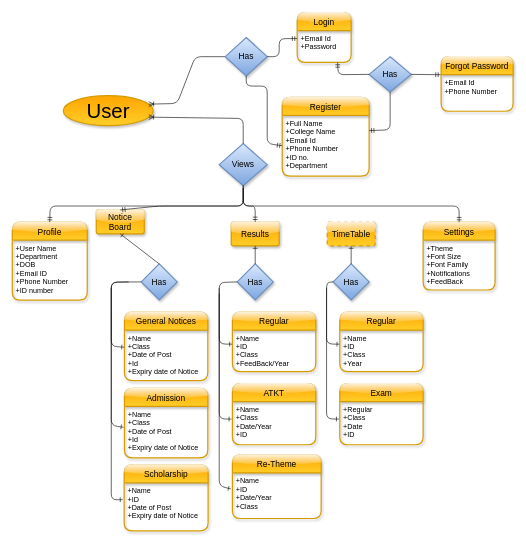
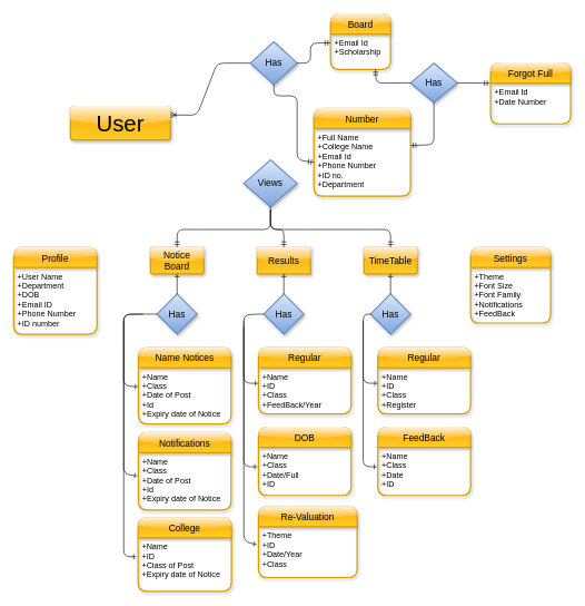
- <mxCell id="41" value="Login" style="swimlane;childLayout=stackLayout;horizontal=1;startSize=30;horizontalStack=0;rounded=1;fontSize=14;fontStyle=0;strokeWidth=2;resizeParent=0;resizeLast=1;shadow=1;dashed=0;align=center;glass=1;comic=0;gradientColor=#ffa500;fillColor=#ffcd28;strokeColor=#d79b00;gradientDirection=north;" parent="1" vertex="1"><mxGeometry x="495" y="20.5" width="90" height="83" as="geometry" /></mxCell>
+ <mxCell id="41" value="Board" style="swimlane;childLayout=stackLayout;horizontal=1;startSize=30;horizontalStack=0;rounded=1;fontSize=14;fontStyle=0;strokeWidth=2;resizeParent=0;resizeLast=1;shadow=1;dashed=0;align=center;glass=1;comic=0;gradientColor=#ffa500;fillColor=#ffcd28;strokeColor=#d79b00;gradientDirection=north;" parent="1" vertex="1"><mxGeometry x="495" y="20.5" width="90" height="83" as="geometry" /></mxCell>
- <mxCell id="42" value="+Email Id&#10;+Password&#10;" style="align=left;strokeColor=none;fillColor=none;spacingLeft=4;fontSize=12;verticalAlign=top;resizable=0;rotatable=0;part=1;strokeWidth=4;" parent="41" vertex="1"><mxGeometry y="30" width="90" height="53" as="geometry" /></mxCell>
+ <mxCell id="42" value="+Email Id&#10;+Scholarship&#10;" style="align=left;strokeColor=none;fillColor=none;spacingLeft=4;fontSize=12;verticalAlign=top;resizable=0;rotatable=0;part=1;strokeWidth=4;" parent="41" vertex="1"><mxGeometry y="30" width="90" height="53" as="geometry" /></mxCell>
- <mxCell id="48" value="Forgot Password" style="swimlane;childLayout=stackLayout;horizontal=1;startSize=30;horizontalStack=0;fillColor=#ffcd28;rounded=1;fontSize=14;fontStyle=0;strokeWidth=2;resizeParent=0;resizeLast=1;shadow=1;dashed=0;align=center;glass=1;comic=0;gradientColor=#ffa500;strokeColor=#d79b00;gradientDirection=north;" parent="1" vertex="1"><mxGeometry x="735" y="94" width="120" height="91" as="geometry" /></mxCell>
+ <mxCell id="48" value="Forgot Full" style="swimlane;childLayout=stackLayout;horizontal=1;startSize=30;horizontalStack=0;fillColor=#ffcd28;rounded=1;fontSize=14;fontStyle=0;strokeWidth=2;resizeParent=0;resizeLast=1;shadow=1;dashed=0;align=center;glass=1;comic=0;gradientColor=#ffa500;strokeColor=#d79b00;gradientDirection=north;" parent="1" vertex="1"><mxGeometry x="735" y="94" width="120" height="91" as="geometry" /></mxCell>
- <mxCell id="49" value="+Email Id&#10;+Phone Number" style="align=left;strokeColor=none;fillColor=none;spacingLeft=4;fontSize=12;verticalAlign=top;resizable=0;rotatable=0;part=1;" parent="48" vertex="1"><mxGeometry y="30" width="120" height="61" as="geometry" /></mxCell>
+ <mxCell id="49" value="+Email Id&#10;+Date Number" style="align=left;strokeColor=none;fillColor=none;spacingLeft=4;fontSize=12;verticalAlign=top;resizable=0;rotatable=0;part=1;" parent="48" vertex="1"><mxGeometry y="30" width="120" height="61" as="geometry" /></mxCell>
- <mxCell id="44" value="Register" style="swimlane;childLayout=stackLayout;horizontal=1;startSize=30;horizontalStack=0;fillColor=#ffcd28;rounded=1;fontSize=14;fontStyle=0;strokeWidth=2;resizeParent=0;resizeLast=1;shadow=1;dashed=0;align=center;glass=1;comic=0;gradientColor=#ffa500;strokeColor=#d79b00;gradientDirection=north;" parent="1" vertex="1"><mxGeometry x="470" y="162" width="145" height="131" as="geometry" /></mxCell>
+ <mxCell id="44" value="Number" style="swimlane;childLayout=stackLayout;horizontal=1;startSize=30;horizontalStack=0;fillColor=#ffcd28;rounded=1;fontSize=14;fontStyle=0;strokeWidth=2;resizeParent=0;resizeLast=1;shadow=1;dashed=0;align=center;glass=1;comic=0;gradientColor=#ffa500;strokeColor=#d79b00;gradientDirection=north;" parent="1" vertex="1"><mxGeometry x="470" y="162" width="145" height="131" as="geometry" /></mxCell>
- <mxCell id="2" value="&lt;font style=&quot;font-size: 34px&quot;&gt;User&lt;/font&gt;" style="ellipse;strokeWidth=2;arcSize=10;whiteSpace=wrap;html=1;align=center;fontSize=14;fillColor=#ffcd28;strokeColor=#d79b00;gradientColor=#ffa500;glass=1;comic=0;shadow=1;gradientDirection=north;" parent="1" vertex="1"><mxGeometry x="105" y="159" width="150" height="50" as="geometry" /></mxCell>
+ <mxCell id="2" value="&lt;font style=&quot;font-size: 34px&quot;&gt;User&lt;/font&gt;" style="strokeWidth=2;rounded=1;arcSize=10;whiteSpace=wrap;html=1;align=center;fontSize=14;fillColor=#ffcd28;strokeColor=#d79b00;gradientColor=#ffa500;glass=1;comic=0;shadow=1;gradientDirection=north;" parent="1" vertex="1"><mxGeometry x="105" y="159" width="150" height="50" as="geometry" /></mxCell>
- <mxCell id="40" value="" style="fontSize=12;html=1;endArrow=ERoneToMany;entryX=1;entryY=0.75;entryDx=0;entryDy=0;exitX=0.5;exitY=0;exitDx=0;exitDy=0;" parent="1" source="6" target="2" edge="1"><mxGeometry width="100" height="100" relative="1" as="geometry"><mxPoint x="15" y="1003" as="sourcePoint" /><mxPoint x="115" y="903" as="targetPoint" /><Array as="points"><mxPoint x="405" y="197" /></Array></mxGeometry></mxCell>
- <mxCell id="57" value="" style="fontSize=12;html=1;endArrow=ERmandOne;shadow=0;exitX=0.5;exitY=1;exitDx=0;exitDy=0;entryX=0.5;entryY=0;entryDx=0;entryDy=0;" parent="1" source="6" target="35" edge="1"><mxGeometry width="100" height="100" relative="1" as="geometry"><mxPoint x="145" y="339" as="sourcePoint" /><mxPoint x="245" y="239" as="targetPoint" /><Array as="points"><mxPoint x="405" y="343" /><mxPoint x="83" y="343" /></Array></mxGeometry></mxCell>
- <mxCell id="60" value="" style="fontSize=12;html=1;endArrow=ERmandOne;shadow=0;exitX=0.5;exitY=1;exitDx=0;exitDy=0;entryX=0.5;entryY=0;entryDx=0;entryDy=0;" parent="1" source="6" target="37" edge="1"><mxGeometry width="100" height="100" relative="1" as="geometry"><mxPoint y="319" as="sourcePoint" x="415" /><mxPoint x="92.5" y="380" as="targetPoint" /><Array as="points"><mxPoint x="405" y="343" /><mxPoint x="765" y="343" /></Array></mxGeometry></mxCell>
+ <mxCell id="61" value="" style="fontSize=12;html=1;endArrow=ERmandOne;shadow=0;entryX=0.5;entryY=0;entryDx=0;entryDy=0;exitX=0.5;exitY=1;exitDx=0;exitDy=0;" parent="1" source="6" target="7" edge="1"><mxGeometry width="100" height="100" relative="1" as="geometry"><mxPoint y="323" as="sourcePoint" x="415" /><mxPoint x="275" y="379.5" as="targetPoint" /><Array as="points"><mxPoint x="405" y="343" /><mxPoint x="585" y="343" /></Array></mxGeometry></mxCell>
- <mxCell id="9" value="Notice Board" style="strokeWidth=2;rounded=1;arcSize=10;whiteSpace=wrap;html=1;align=center;fontSize=14;gradientColor=#ffa500;fillColor=#ffcd28;strokeColor=#d79b00;shadow=1;glass=1;gradientDirection=north;" parent="1" vertex="1"><mxGeometry x="160" y="349.5" width="80" height="40" as="geometry" /></mxCell>
+ <mxCell id="9" value="Notice Board" style="strokeWidth=2;rounded=1;arcSize=10;whiteSpace=wrap;html=1;align=center;fontSize=14;gradientColor=#ffa500;fillColor=#ffcd28;strokeColor=#d79b00;shadow=1;glass=1;gradientDirection=north;" parent="1" vertex="1"><mxGeometry x="225" y="369.5" width="80" height="40" as="geometry" /></mxCell>
- <mxCell id="8" value="Results" style="strokeWidth=2;rounded=1;arcSize=10;whiteSpace=wrap;html=1;align=center;fontSize=14;gradientColor=#ffa500;fillColor=#ffcd28;strokeColor=#d79b00;shadow=1;glass=1;gradientDirection=north;" parent="1" vertex="1"><mxGeometry x="385" y="369.5" width="80" height="40" as="geometry" /></mxCell>
+ <mxCell id="8" value="Results" style="strokeWidth=2;arcSize=10;whiteSpace=wrap;html=1;align=center;fontSize=14;gradientColor=#ffa500;fillColor=#ffcd28;strokeColor=#d79b00;shadow=1;glass=1;gradientDirection=north;rounded=0;" parent="1" vertex="1"><mxGeometry x="385" y="369.5" width="80" height="40" as="geometry" /></mxCell>
- <mxCell id="7" value="TimeTable" style="strokeWidth=2;rounded=1;arcSize=10;whiteSpace=wrap;html=1;align=center;fontSize=14;gradientColor=#ffa500;fillColor=#ffcd28;strokeColor=#d79b00;shadow=1;glass=1;gradientDirection=north;dashed=1;" parent="1" vertex="1"><mxGeometry x="545" y="369.5" width="80" height="40" as="geometry" /></mxCell>
+ <mxCell id="7" value="TimeTable" style="strokeWidth=2;rounded=1;arcSize=10;whiteSpace=wrap;html=1;align=center;fontSize=14;gradientColor=#ffa500;fillColor=#ffcd28;strokeColor=#d79b00;shadow=1;glass=1;gradientDirection=north;" parent="1" vertex="1"><mxGeometry x="545" y="369.5" width="80" height="40" as="geometry" /></mxCell>
- <mxCell id="4" value="General Notices" style="swimlane;childLayout=stackLayout;horizontal=1;startSize=30;horizontalStack=0;fillColor=#ffcd28;rounded=1;fontSize=14;fontStyle=0;strokeWidth=2;resizeParent=0;resizeLast=1;shadow=1;dashed=0;align=center;gradientColor=#ffa500;strokeColor=#d79b00;gradientDirection=north;glass=1;" parent="1" vertex="1"><mxGeometry x="207" y="520" width="139" height="114" as="geometry"><mxRectangle x="-170" y="580" width="130" height="30" as="alternateBounds" /></mxGeometry></mxCell>
+ <mxCell id="4" value="Name Notices" style="swimlane;childLayout=stackLayout;horizontal=1;startSize=30;horizontalStack=0;fillColor=#ffcd28;rounded=1;fontSize=14;fontStyle=0;strokeWidth=2;resizeParent=0;resizeLast=1;shadow=1;dashed=0;align=center;gradientColor=#ffa500;strokeColor=#d79b00;gradientDirection=north;glass=1;" parent="1" vertex="1"><mxGeometry x="207" y="520" width="139" height="114" as="geometry"><mxRectangle x="-170" y="580" width="130" height="30" as="alternateBounds" /></mxGeometry></mxCell>
- <mxCell id="30" value="+Name&#10;+ID&#10;+Class&#10;+Year&#10;" style="align=left;strokeColor=none;fillColor=none;spacingLeft=4;fontSize=12;verticalAlign=top;resizable=0;rotatable=0;part=1;" parent="29" vertex="1"><mxGeometry y="30" width="139" height="69" as="geometry" /></mxCell>
+ <mxCell id="30" value="+Name&#10;+ID&#10;+Class&#10;+Register&#10;" style="align=left;strokeColor=none;fillColor=none;spacingLeft=4;fontSize=12;verticalAlign=top;resizable=0;rotatable=0;part=1;" parent="29" vertex="1"><mxGeometry y="30" width="139" height="69" as="geometry" /></mxCell>
- <mxCell id="22" value="ATKT" style="swimlane;childLayout=stackLayout;horizontal=1;startSize=30;horizontalStack=0;fillColor=#ffcd28;rounded=1;fontSize=14;fontStyle=0;strokeWidth=2;resizeParent=0;resizeLast=1;shadow=1;dashed=0;align=center;gradientColor=#ffa500;strokeColor=#d79b00;gradientDirection=north;glass=1;" parent="1" vertex="1"><mxGeometry x="387" y="639" width="139" height="102" as="geometry"><mxRectangle x="-170" y="630" width="130" height="30" as="alternateBounds" /></mxGeometry></mxCell>
+ <mxCell id="22" value="DOB" style="swimlane;childLayout=stackLayout;horizontal=1;startSize=30;horizontalStack=0;fillColor=#ffcd28;rounded=1;fontSize=14;fontStyle=0;strokeWidth=2;resizeParent=0;resizeLast=1;shadow=1;dashed=0;align=center;gradientColor=#ffa500;strokeColor=#d79b00;gradientDirection=north;glass=1;" parent="1" vertex="1"><mxGeometry x="387" y="639" width="139" height="102" as="geometry"><mxRectangle x="-170" y="630" width="130" height="30" as="alternateBounds" /></mxGeometry></mxCell>
- <mxCell id="33" value="Exam" style="swimlane;childLayout=stackLayout;horizontal=1;startSize=30;horizontalStack=0;fillColor=#ffcd28;rounded=1;fontSize=14;fontStyle=0;strokeWidth=2;resizeParent=0;resizeLast=1;shadow=1;dashed=0;align=center;gradientColor=#ffa500;strokeColor=#d79b00;gradientDirection=north;glass=1;" parent="1" vertex="1"><mxGeometry x="566" y="639" width="139" height="102" as="geometry"><mxRectangle x="-170" y="630" width="130" height="30" as="alternateBounds" /></mxGeometry></mxCell>
+ <mxCell id="33" value="FeedBack" style="swimlane;childLayout=stackLayout;horizontal=1;startSize=30;horizontalStack=0;fillColor=#ffcd28;rounded=1;fontSize=14;fontStyle=0;strokeWidth=2;resizeParent=0;resizeLast=1;shadow=1;dashed=0;align=center;gradientColor=#ffa500;strokeColor=#d79b00;gradientDirection=north;glass=1;" parent="1" vertex="1"><mxGeometry x="566" y="639" width="139" height="102" as="geometry"><mxRectangle x="-170" y="630" width="130" height="30" as="alternateBounds" /></mxGeometry></mxCell>
- <mxCell id="10" value="Admission" style="swimlane;childLayout=stackLayout;horizontal=1;startSize=30;horizontalStack=0;fillColor=#ffcd28;rounded=1;fontSize=14;fontStyle=0;strokeWidth=2;resizeParent=0;resizeLast=1;shadow=1;dashed=0;align=center;gradientColor=#ffa500;strokeColor=#d79b00;gradientDirection=north;glass=1;" parent="1" vertex="1"><mxGeometry x="207" y="647" width="139" height="116" as="geometry"><mxRectangle x="-170" y="630" width="130" height="30" as="alternateBounds" /></mxGeometry></mxCell>
+ <mxCell id="10" value="Notifications" style="swimlane;childLayout=stackLayout;horizontal=1;startSize=30;horizontalStack=0;fillColor=#ffcd28;rounded=1;fontSize=14;fontStyle=0;strokeWidth=2;resizeParent=0;resizeLast=1;shadow=1;dashed=0;align=center;gradientColor=#ffa500;strokeColor=#d79b00;gradientDirection=north;glass=1;" parent="1" vertex="1"><mxGeometry x="207" y="647" width="139" height="116" as="geometry"><mxRectangle x="-170" y="630" width="130" height="30" as="alternateBounds" /></mxGeometry></mxCell>
- <mxCell id="23" value="+Name&#10;+Class&#10;+Date/Year&#10;+ID" style="align=left;strokeColor=none;fillColor=none;spacingLeft=4;fontSize=12;verticalAlign=top;resizable=0;rotatable=0;part=1;" parent="22" vertex="1"><mxGeometry y="30" width="139" height="72" as="geometry" /></mxCell>
+ <mxCell id="23" value="+Name&#10;+Class&#10;+Date/Full&#10;+ID" style="align=left;strokeColor=none;fillColor=none;spacingLeft=4;fontSize=12;verticalAlign=top;resizable=0;rotatable=0;part=1;" parent="22" vertex="1"><mxGeometry y="30" width="139" height="72" as="geometry" /></mxCell>
- <mxCell id="34" value="+Regular&#10;+Class&#10;+Date&#10;+ID" style="align=left;strokeColor=none;fillColor=none;spacingLeft=4;fontSize=12;verticalAlign=top;resizable=0;rotatable=0;part=1;" parent="33" vertex="1"><mxGeometry y="30" width="139" height="72" as="geometry" /></mxCell>
+ <mxCell id="34" value="+Name&#10;+Class&#10;+Date&#10;+ID" style="align=left;strokeColor=none;fillColor=none;spacingLeft=4;fontSize=12;verticalAlign=top;resizable=0;rotatable=0;part=1;" parent="33" vertex="1"><mxGeometry y="30" width="139" height="72" as="geometry" /></mxCell>
- <mxCell id="24" value="Re-Theme" style="swimlane;childLayout=stackLayout;horizontal=1;startSize=30;horizontalStack=0;fillColor=#ffcd28;rounded=1;fontSize=14;fontStyle=0;strokeWidth=2;resizeParent=0;resizeLast=1;shadow=1;dashed=0;align=center;gradientColor=#ffa500;strokeColor=#d79b00;gradientDirection=north;glass=1;" parent="1" vertex="1"><mxGeometry x="387" y="758" width="148" height="106" as="geometry"><mxRectangle x="-170" y="825" width="130" height="30" as="alternateBounds" /></mxGeometry></mxCell>
+ <mxCell id="24" value="Re-Valuation" style="swimlane;childLayout=stackLayout;horizontal=1;startSize=30;horizontalStack=0;fillColor=#ffcd28;rounded=1;fontSize=14;fontStyle=0;strokeWidth=2;resizeParent=0;resizeLast=1;shadow=1;dashed=0;align=center;gradientColor=#ffa500;strokeColor=#d79b00;gradientDirection=north;glass=1;" parent="1" vertex="1"><mxGeometry x="387" y="758" width="148" height="106" as="geometry"><mxRectangle x="-170" y="825" width="130" height="30" as="alternateBounds" /></mxGeometry></mxCell>
- <mxCell id="12" value="Scholarship" style="swimlane;childLayout=stackLayout;horizontal=1;startSize=30;horizontalStack=0;fillColor=#ffcd28;rounded=1;fontSize=14;fontStyle=0;strokeWidth=2;resizeParent=0;resizeLast=1;shadow=1;dashed=0;align=center;gradientColor=#ffa500;strokeColor=#d79b00;gradientDirection=north;glass=1;" parent="1" vertex="1"><mxGeometry x="206.5" y="774.5" width="140" height="110" as="geometry"><mxRectangle x="-170" y="825" width="130" height="30" as="alternateBounds" /></mxGeometry></mxCell>
+ <mxCell id="12" value="College" style="swimlane;childLayout=stackLayout;horizontal=1;startSize=30;horizontalStack=0;fillColor=#ffcd28;rounded=1;fontSize=14;fontStyle=0;strokeWidth=2;resizeParent=0;resizeLast=1;shadow=1;dashed=0;align=center;gradientColor=#ffa500;strokeColor=#d79b00;gradientDirection=north;glass=1;" parent="1" vertex="1"><mxGeometry x="206.5" y="774.5" width="140" height="110" as="geometry"><mxRectangle x="-170" y="825" width="130" height="30" as="alternateBounds" /></mxGeometry></mxCell>
- <mxCell id="25" value="+Name&#10;+ID&#10;+Date/Year&#10;+Class" style="align=left;strokeColor=none;fillColor=none;spacingLeft=4;fontSize=12;verticalAlign=top;resizable=0;rotatable=0;part=1;" parent="24" vertex="1"><mxGeometry y="30" width="148" height="76" as="geometry" /></mxCell>
+ <mxCell id="25" value="+Theme&#10;+ID&#10;+Date/Year&#10;+Class" style="align=left;strokeColor=none;fillColor=none;spacingLeft=4;fontSize=12;verticalAlign=top;resizable=0;rotatable=0;part=1;" parent="24" vertex="1"><mxGeometry y="30" width="148" height="76" as="geometry" /></mxCell>
- <mxCell id="13" value="+Name&#10;+ID&#10;+Date of Post&#10;+Expiry date of Notice " style="align=left;strokeColor=none;fillColor=none;spacingLeft=4;fontSize=12;verticalAlign=top;resizable=0;rotatable=0;part=1;" parent="12" vertex="1"><mxGeometry y="30" width="140" height="80" as="geometry" /></mxCell>
+ <mxCell id="13" value="+Name&#10;+ID&#10;+Class of Post&#10;+Expiry date of Notice " style="align=left;strokeColor=none;fillColor=none;spacingLeft=4;fontSize=12;verticalAlign=top;resizable=0;rotatable=0;part=1;" parent="12" vertex="1"><mxGeometry y="30" width="140" height="80" as="geometry" /></mxCell>
